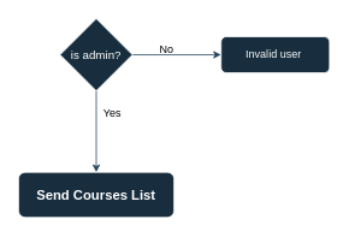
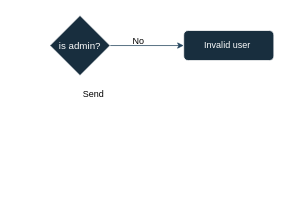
- <mxCell id="8" value="Yes" style="text;html=1;strokeColor=none;fillColor=none;align=center;verticalAlign=middle;whiteSpace=wrap;rounded=0;fontColor=default;" vertex="1" parent="1"><mxGeometry x="94" y="110" width="60" height="30" as="geometry" /></mxCell>
+ <mxCell id="8" value="Send" style="text;html=1;strokeColor=none;fillColor=none;align=center;verticalAlign=middle;whiteSpace=wrap;rounded=0;fontColor=default;" vertex="1" parent="1"><mxGeometry x="94" y="110" width="60" height="30" as="geometry" /></mxCell>
- <mxCell id="4" value="" style="edgeStyle=orthogonalEdgeStyle;rounded=0;orthogonalLoop=1;jettySize=auto;html=1;strokeColor=#23445D;" edge="1" parent="1" source="5" target="7"><mxGeometry relative="1" as="geometry" /></mxCell>
- <mxCell id="7" value="Send Courses List" style="rounded=1;whiteSpace=wrap;html=1;strokeColor=#FFFFFF;fontColor=#FFFFFF;fillColor=#182E3E;fontStyle=1;fontSize=15;" vertex="1" parent="1"><mxGeometry x="20" y="190" width="172" height="50" as="geometry" /></mxCell>
